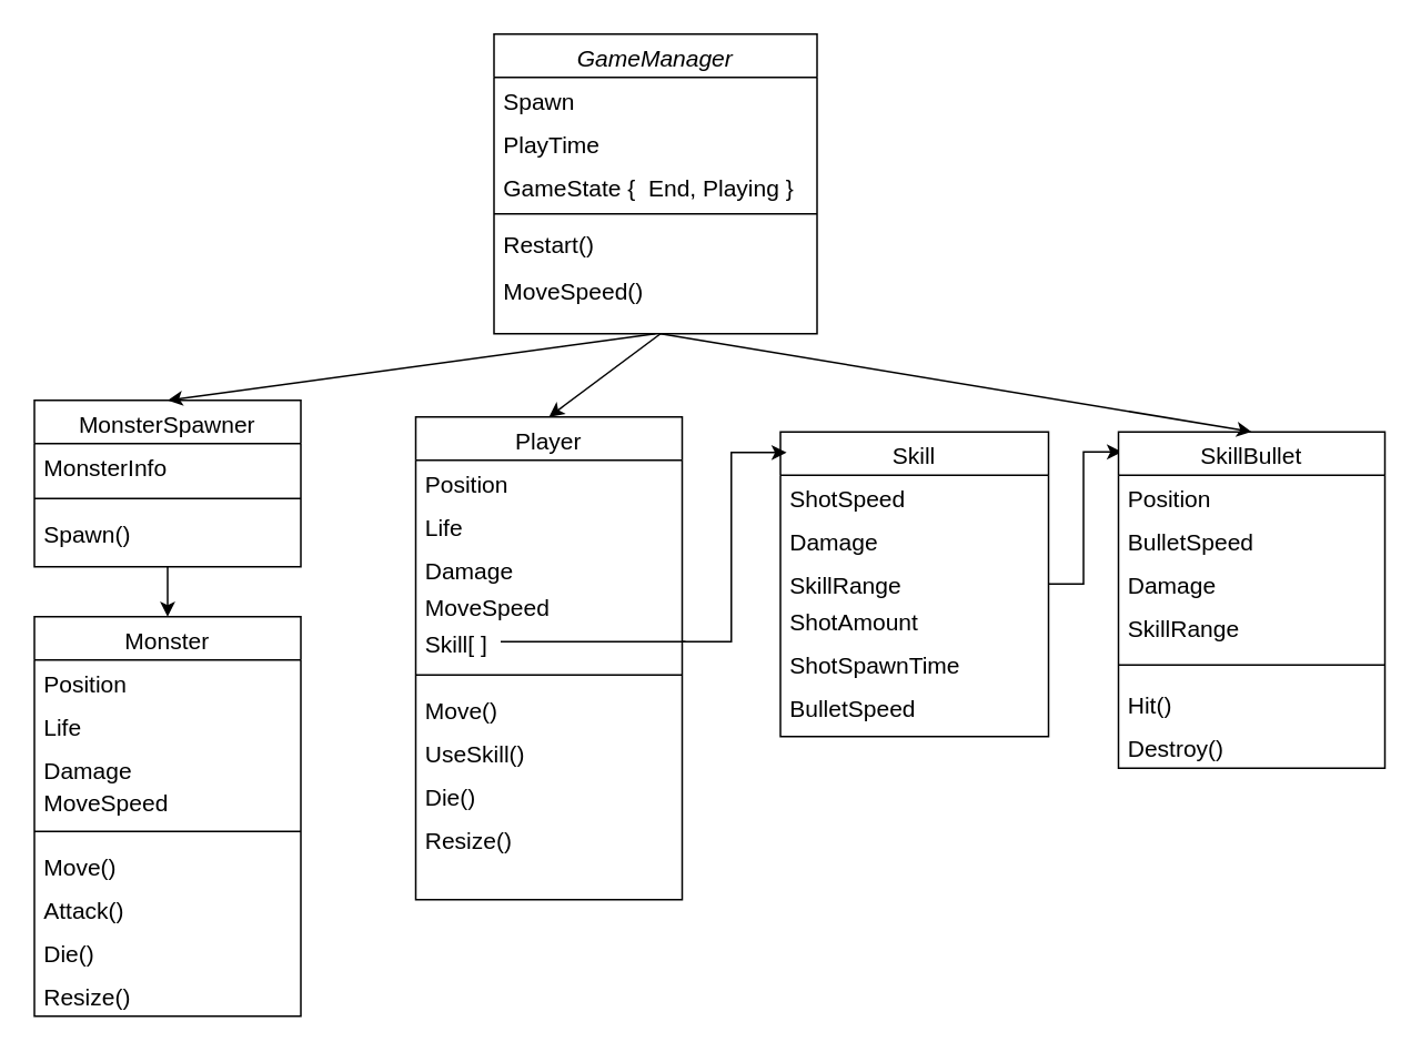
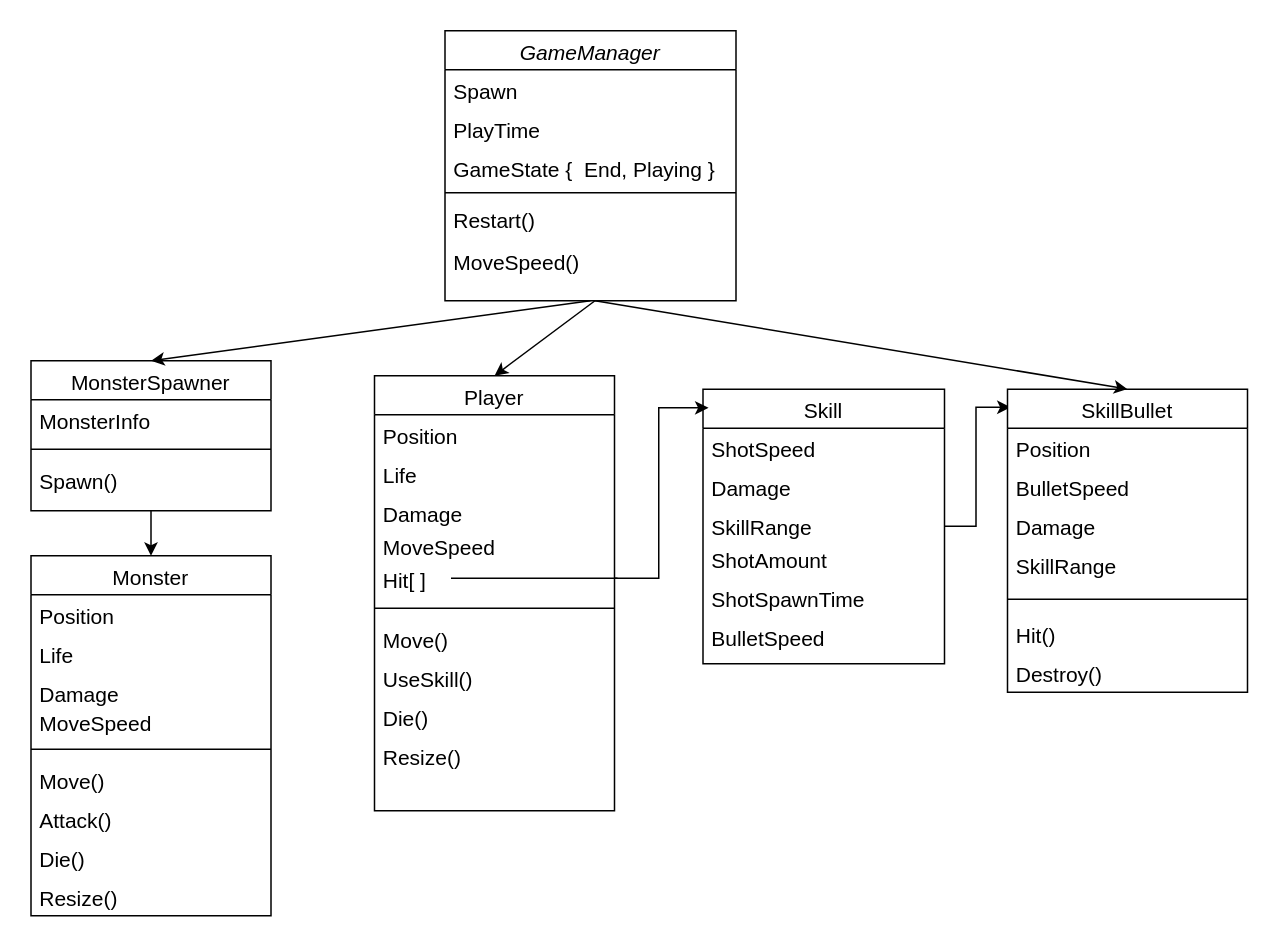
- <mxCell id="14" value="Skill[ ]" style="text;align=left;verticalAlign=top;spacingLeft=4;spacingRight=4;overflow=hidden;rotatable=0;points=[[0,0.5],[1,0.5]];portConstraint=eastwest;rounded=0;shadow=0;html=0;fontSize=14;" vertex="1" parent="9"><mxGeometry y="122" width="160" height="26" as="geometry" /></mxCell>
+ <mxCell id="14" value="Hit[ ]" style="text;align=left;verticalAlign=top;spacingLeft=4;spacingRight=4;overflow=hidden;rotatable=0;points=[[0,0.5],[1,0.5]];portConstraint=eastwest;rounded=0;shadow=0;html=0;fontSize=14;" vertex="1" parent="9"><mxGeometry y="122" width="160" height="26" as="geometry" /></mxCell>
